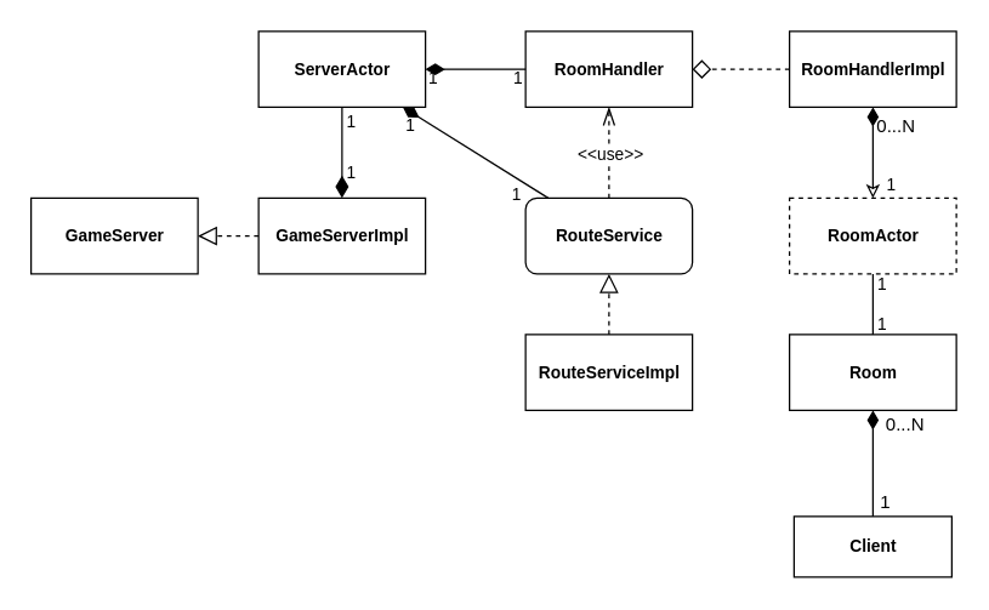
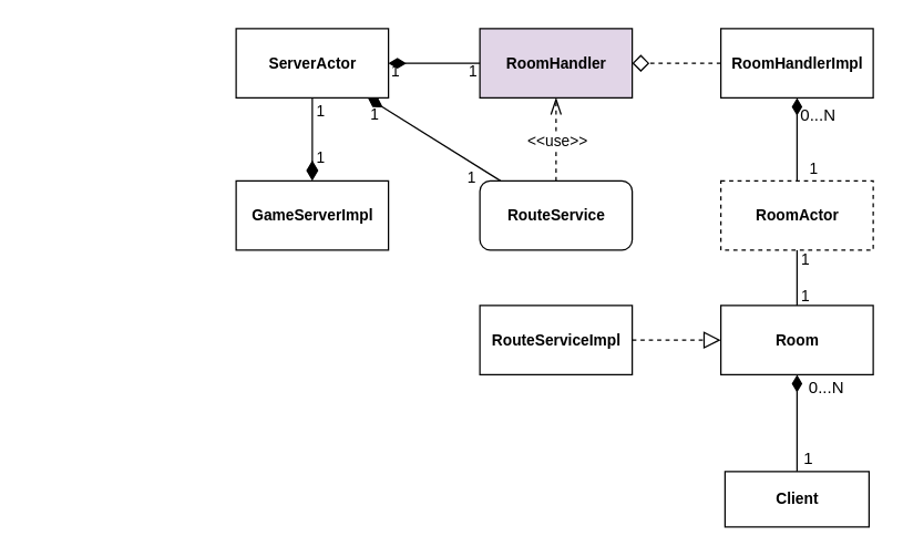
- <mxCell id="4" value="&lt;b&gt;RoomHandler&lt;/b&gt;" style="html=1;fontSize=11;" parent="1" vertex="1"><mxGeometry x="346" y="20" width="110" height="50" as="geometry" /></mxCell>
+ <mxCell id="4" value="&lt;b&gt;RoomHandler&lt;/b&gt;" style="html=1;fontSize=11;fillColor=#e1d5e7;" parent="1" vertex="1"><mxGeometry x="346" y="20" width="110" height="50" as="geometry" /></mxCell>
- <mxCell id="15" style="rounded=0;orthogonalLoop=1;jettySize=auto;html=1;endArrow=classic;endFill=0;fontSize=11;startArrow=diamondThin;startFill=1;strokeWidth=1;endSize=6;startSize=10;" parent="1" source="35" target="22" edge="1"><mxGeometry relative="1" as="geometry"><mxPoint x="494" y="220" as="sourcePoint" /><mxPoint x="634" y="220" as="targetPoint" /></mxGeometry></mxCell>
+ <mxCell id="15" style="rounded=0;orthogonalLoop=1;jettySize=auto;html=1;endArrow=none;endFill=0;fontSize=11;startArrow=diamondThin;startFill=1;strokeWidth=1;endSize=6;startSize=10;" parent="1" source="35" target="22" edge="1"><mxGeometry relative="1" as="geometry"><mxPoint x="494" y="220" as="sourcePoint" /><mxPoint x="634" y="220" as="targetPoint" /></mxGeometry></mxCell>
- <mxCell id="2" value="&lt;b&gt;GameServer&lt;/b&gt;" style="html=1;fontSize=11;" parent="1" vertex="1"><mxGeometry x="20" y="130" width="110" height="50" as="geometry" /></mxCell>
- <mxCell id="23" style="edgeStyle=none;rounded=0;orthogonalLoop=1;jettySize=auto;html=1;dashed=1;startArrow=none;startFill=0;startSize=10;endArrow=block;endFill=0;endSize=10;strokeWidth=1;fontSize=11;" parent="1" source="27" target="2" edge="1"><mxGeometry relative="1" as="geometry" /></mxCell>
- <mxCell id="28" style="edgeStyle=orthogonalEdgeStyle;rounded=0;orthogonalLoop=1;jettySize=auto;html=1;endArrow=block;endFill=0;dashed=1;strokeWidth=1;endSize=10;" parent="1" source="29" target="10" edge="1"><mxGeometry relative="1" as="geometry" /></mxCell>
+ <mxCell id="28" style="edgeStyle=orthogonalEdgeStyle;rounded=0;orthogonalLoop=1;jettySize=auto;html=1;endArrow=block;endFill=0;dashed=1;strokeWidth=1;endSize=10;" parent="1" source="29" target="14" edge="1"><mxGeometry relative="1" as="geometry" /></mxCell>
